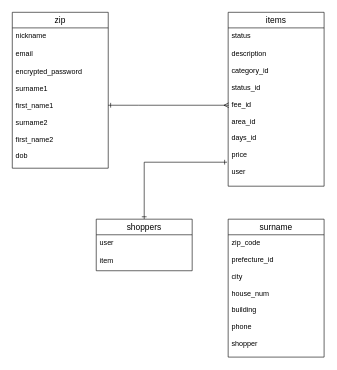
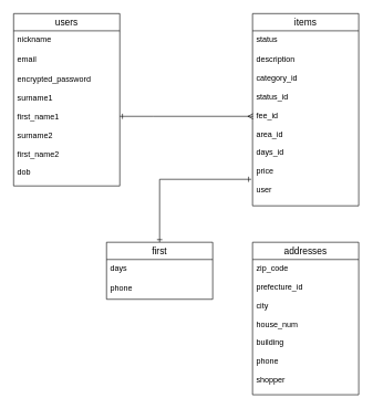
- <mxCell id="3" value="zip" style="swimlane;fontStyle=0;childLayout=stackLayout;horizontal=1;startSize=26;horizontalStack=0;resizeParent=1;resizeParentMax=0;resizeLast=0;collapsible=1;marginBottom=0;align=center;fontSize=14;" parent="1" vertex="1"><mxGeometry x="20" y="20" width="160" height="260" as="geometry" /></mxCell>
+ <mxCell id="3" value="users" style="swimlane;fontStyle=0;childLayout=stackLayout;horizontal=1;startSize=26;horizontalStack=0;resizeParent=1;resizeParentMax=0;resizeLast=0;collapsible=1;marginBottom=0;align=center;fontSize=14;" parent="1" vertex="1"><mxGeometry x="20" y="20" width="160" height="260" as="geometry" /></mxCell>
- <mxCell id="13" value="shoppers" style="swimlane;fontStyle=0;childLayout=stackLayout;horizontal=1;startSize=26;horizontalStack=0;resizeParent=1;resizeParentMax=0;resizeLast=0;collapsible=1;marginBottom=0;align=center;fontSize=14;" vertex="1" parent="1"><mxGeometry x="160" y="365" width="160" height="86" as="geometry" /></mxCell>
+ <mxCell id="13" value="first" style="swimlane;fontStyle=0;childLayout=stackLayout;horizontal=1;startSize=26;horizontalStack=0;resizeParent=1;resizeParentMax=0;resizeLast=0;collapsible=1;marginBottom=0;align=center;fontSize=14;" vertex="1" parent="1"><mxGeometry x="160" y="365" width="160" height="86" as="geometry" /></mxCell>
- <mxCell id="10" value="surname" style="swimlane;fontStyle=0;childLayout=stackLayout;horizontal=1;startSize=26;horizontalStack=0;resizeParent=1;resizeParentMax=0;resizeLast=0;collapsible=1;marginBottom=0;align=center;fontSize=14;" parent="1" vertex="1"><mxGeometry x="380" y="365" width="160" height="230" as="geometry" /></mxCell>
+ <mxCell id="10" value="addresses" style="swimlane;fontStyle=0;childLayout=stackLayout;horizontal=1;startSize=26;horizontalStack=0;resizeParent=1;resizeParentMax=0;resizeLast=0;collapsible=1;marginBottom=0;align=center;fontSize=14;" parent="1" vertex="1"><mxGeometry x="380" y="365" width="160" height="230" as="geometry" /></mxCell>
- <mxCell id="14" value="user" style="text;strokeColor=none;fillColor=none;spacingLeft=4;spacingRight=4;overflow=hidden;rotatable=0;points=[[0,0.5],[1,0.5]];portConstraint=eastwest;fontSize=12;" vertex="1" parent="13"><mxGeometry y="26" width="160" height="30" as="geometry" /></mxCell>
+ <mxCell id="14" value="days" style="text;strokeColor=none;fillColor=none;spacingLeft=4;spacingRight=4;overflow=hidden;rotatable=0;points=[[0,0.5],[1,0.5]];portConstraint=eastwest;fontSize=12;" vertex="1" parent="13"><mxGeometry y="26" width="160" height="30" as="geometry" /></mxCell>
- <mxCell id="15" value="item" style="text;strokeColor=none;fillColor=none;spacingLeft=4;spacingRight=4;overflow=hidden;rotatable=0;points=[[0,0.5],[1,0.5]];portConstraint=eastwest;fontSize=12;" vertex="1" parent="13"><mxGeometry y="56" width="160" height="30" as="geometry" /></mxCell>
+ <mxCell id="15" value="phone" style="text;strokeColor=none;fillColor=none;spacingLeft=4;spacingRight=4;overflow=hidden;rotatable=0;points=[[0,0.5],[1,0.5]];portConstraint=eastwest;fontSize=12;" vertex="1" parent="13"><mxGeometry y="56" width="160" height="30" as="geometry" /></mxCell>
